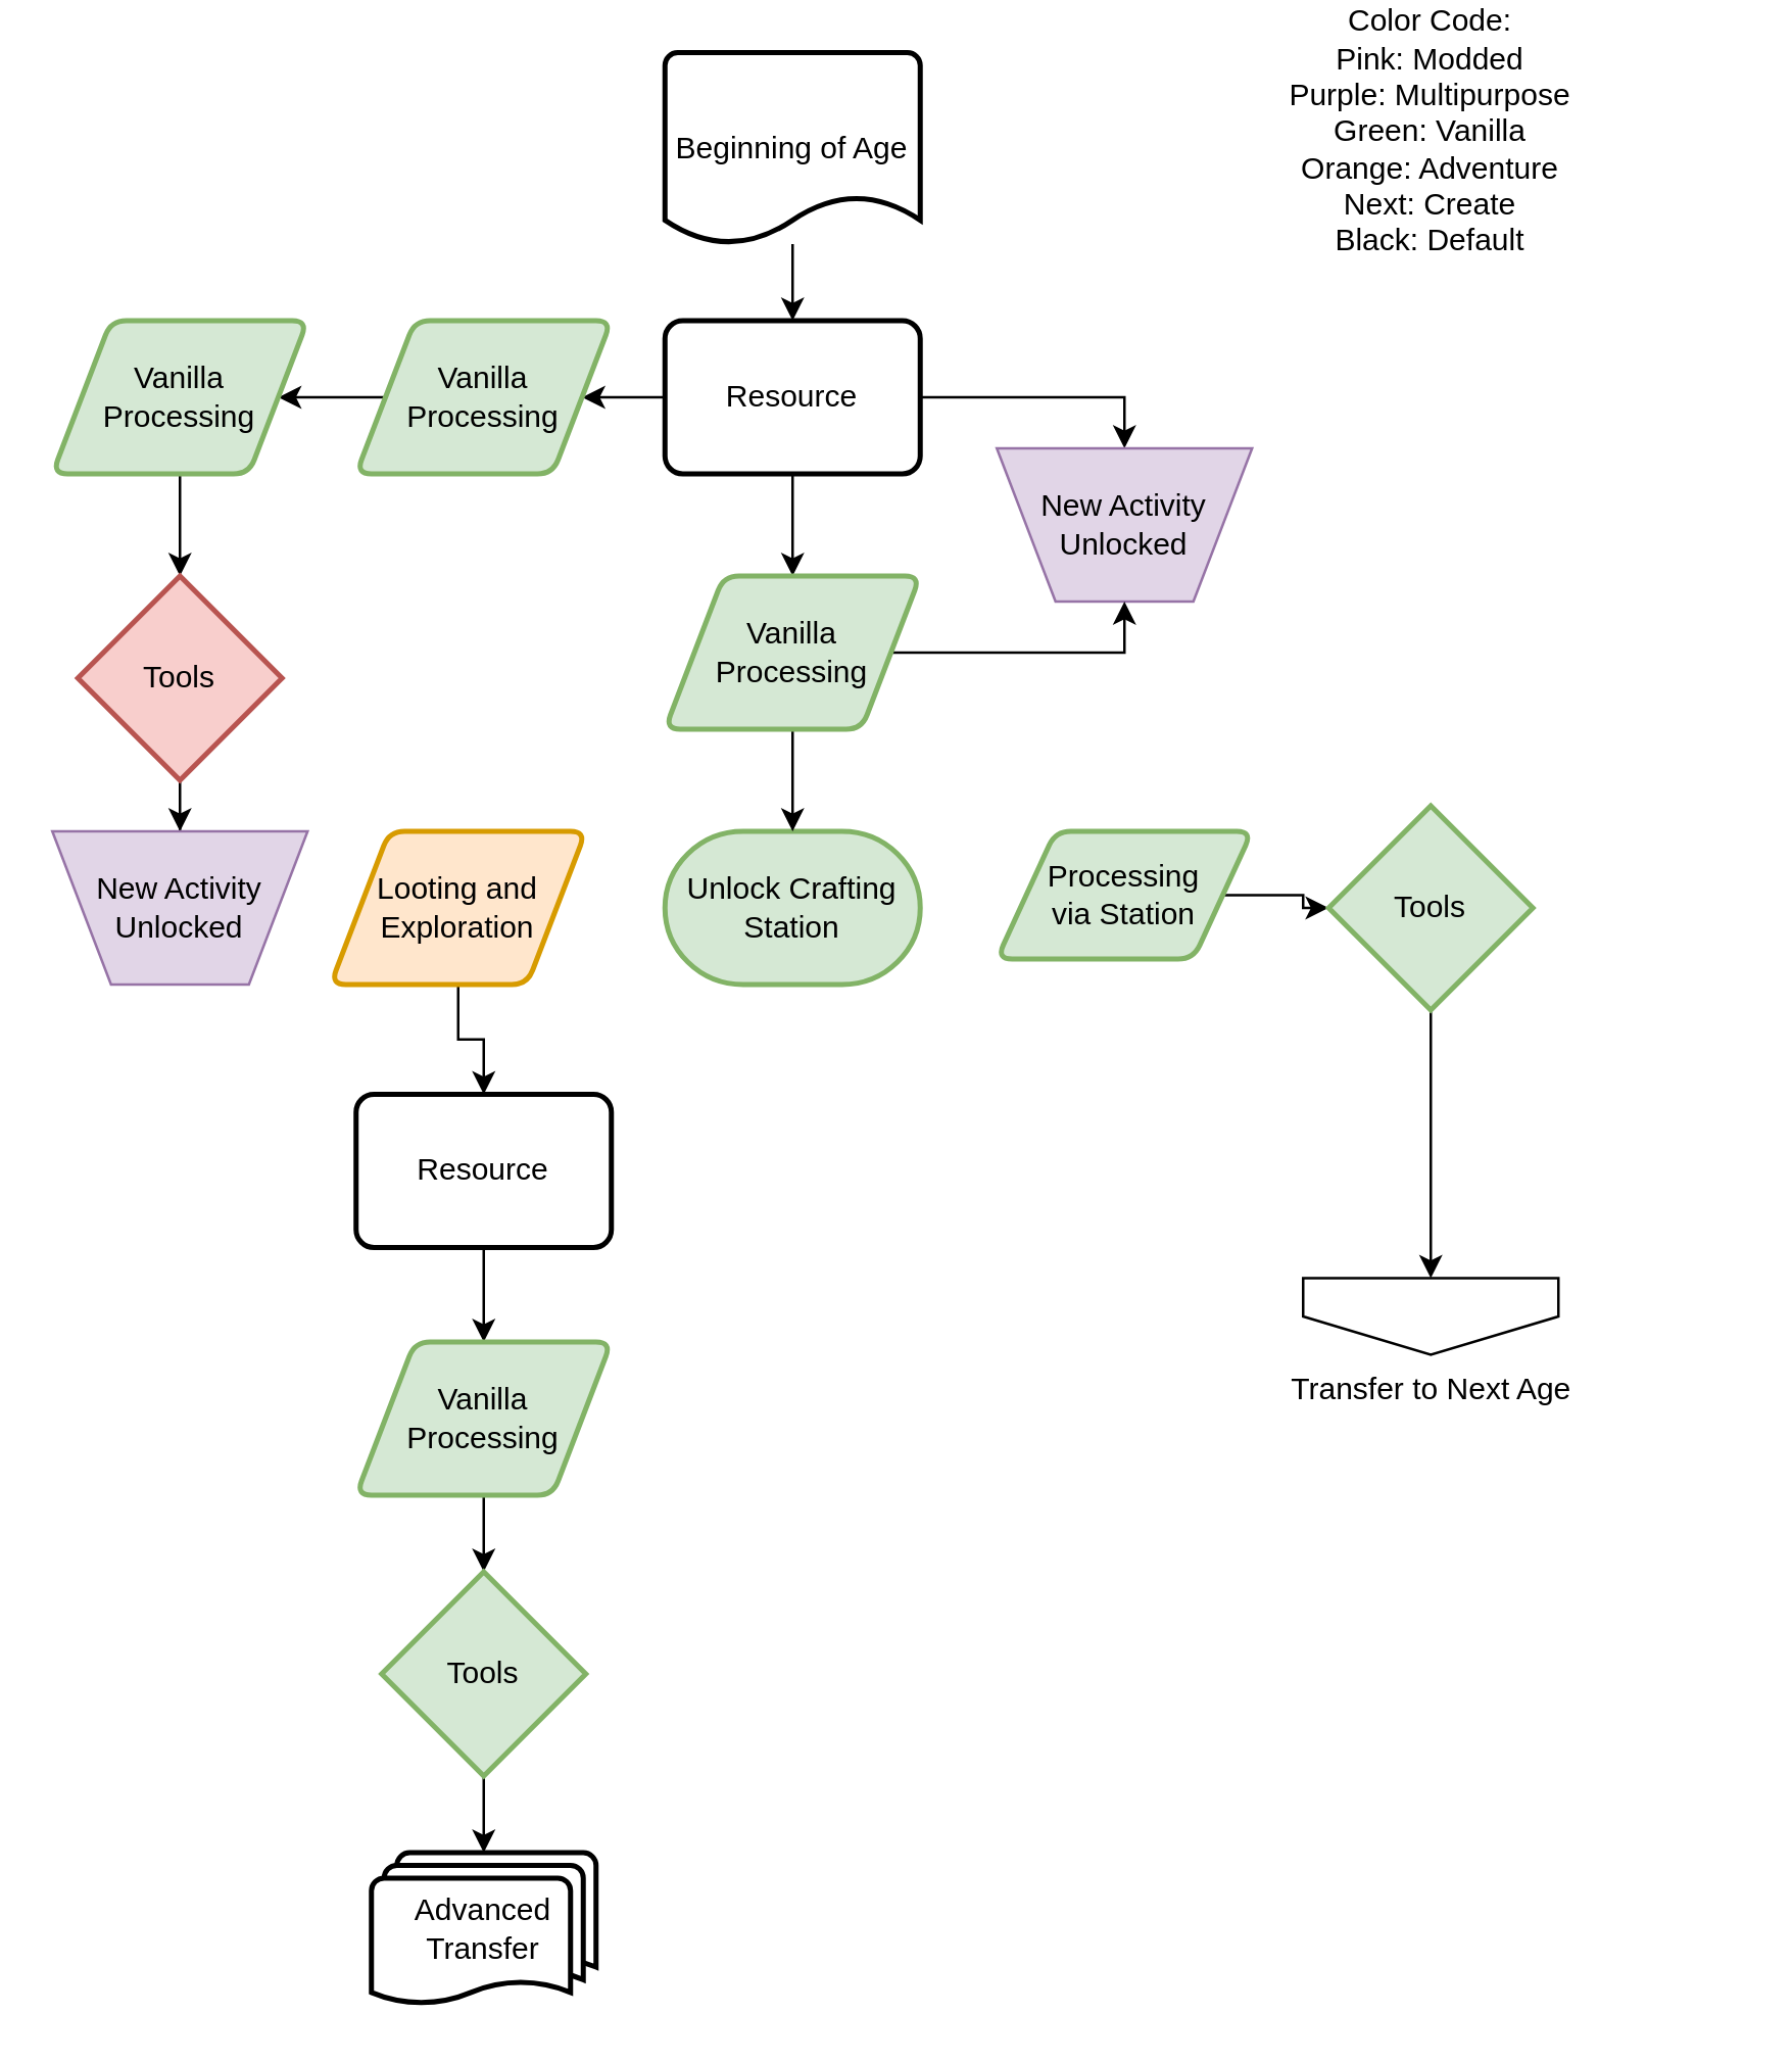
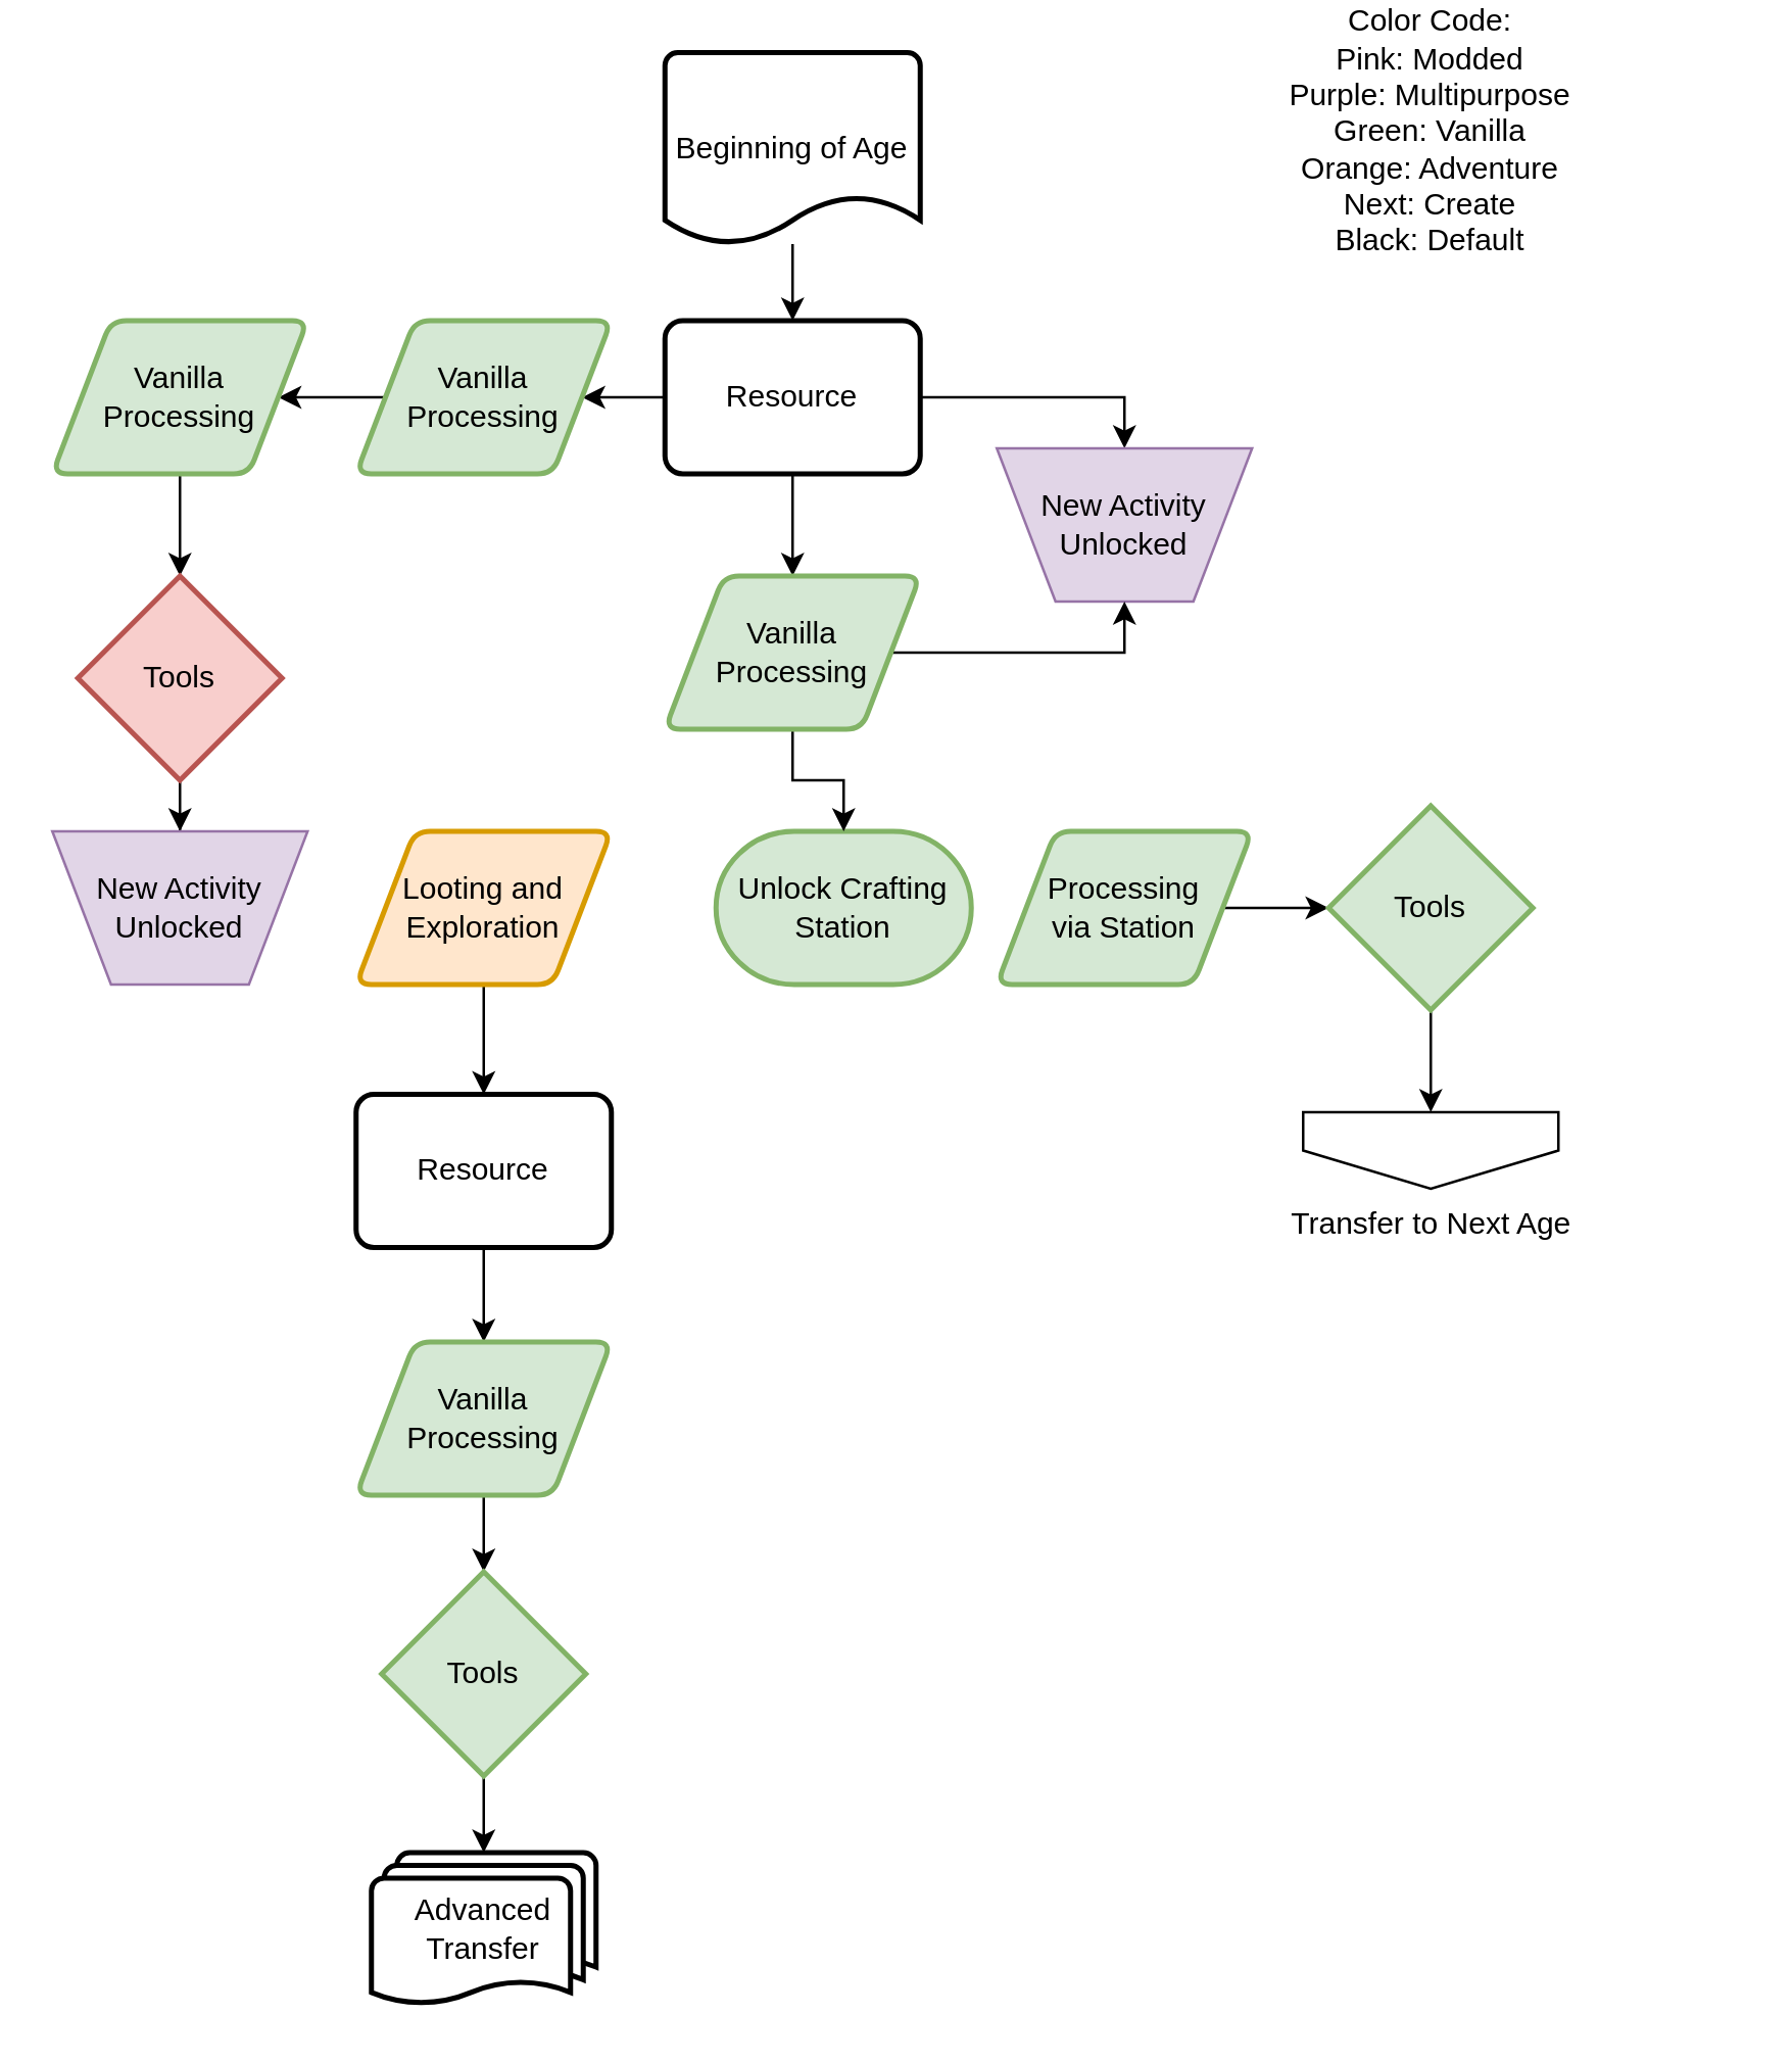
- <mxCell id="18" value="Processing&lt;br&gt;via Station" style="shape=parallelogram;html=1;strokeWidth=2;perimeter=parallelogramPerimeter;whiteSpace=wrap;rounded=1;arcSize=12;size=0.23;fillColor=#d5e8d4;strokeColor=#82b366;" parent="1" vertex="1"><mxGeometry x="390" y="325" width="100" height="50" as="geometry" /></mxCell>
+ <mxCell id="18" value="Processing&lt;br&gt;via Station" style="shape=parallelogram;html=1;strokeWidth=2;perimeter=parallelogramPerimeter;whiteSpace=wrap;rounded=1;arcSize=12;size=0.23;fillColor=#d5e8d4;strokeColor=#82b366;" parent="1" vertex="1"><mxGeometry x="390" y="325" width="100" height="60" as="geometry" /></mxCell>
- <mxCell id="20" value="Looting and&lt;br&gt;Exploration" style="shape=parallelogram;html=1;strokeWidth=2;perimeter=parallelogramPerimeter;whiteSpace=wrap;rounded=1;arcSize=12;size=0.23;fillColor=#ffe6cc;strokeColor=#d79b00;" parent="1" vertex="1"><mxGeometry x="129" y="325" width="100" height="60" as="geometry" /></mxCell>
+ <mxCell id="20" value="Looting and&lt;br&gt;Exploration" style="shape=parallelogram;html=1;strokeWidth=2;perimeter=parallelogramPerimeter;whiteSpace=wrap;rounded=1;arcSize=12;size=0.23;fillColor=#ffe6cc;strokeColor=#d79b00;" parent="1" vertex="1"><mxGeometry x="139" y="325" width="100" height="60" as="geometry" /></mxCell>
- <mxCell id="9" value="Unlock Crafting&lt;br&gt;Station" style="strokeWidth=2;html=1;shape=mxgraph.flowchart.terminator;whiteSpace=wrap;fillColor=#d5e8d4;strokeColor=#82b366;" parent="1" vertex="1"><mxGeometry x="260" y="325" width="100" height="60" as="geometry" /></mxCell>
+ <mxCell id="9" value="Unlock Crafting&lt;br&gt;Station" style="strokeWidth=2;html=1;shape=mxgraph.flowchart.terminator;whiteSpace=wrap;fillColor=#d5e8d4;strokeColor=#82b366;" parent="1" vertex="1"><mxGeometry x="280" y="325" width="100" height="60" as="geometry" /></mxCell>
- <mxCell id="8" value="Transfer to Next Age" style="verticalLabelPosition=bottom;verticalAlign=top;html=1;shape=offPageConnector;rounded=0;size=0.5;" parent="1" vertex="1"><mxGeometry x="510" y="500" width="100" height="30" as="geometry" /></mxCell>
+ <mxCell id="8" value="Transfer to Next Age" style="verticalLabelPosition=bottom;verticalAlign=top;html=1;shape=offPageConnector;rounded=0;size=0.5;" parent="1" vertex="1"><mxGeometry x="510" y="435" width="100" height="30" as="geometry" /></mxCell>
